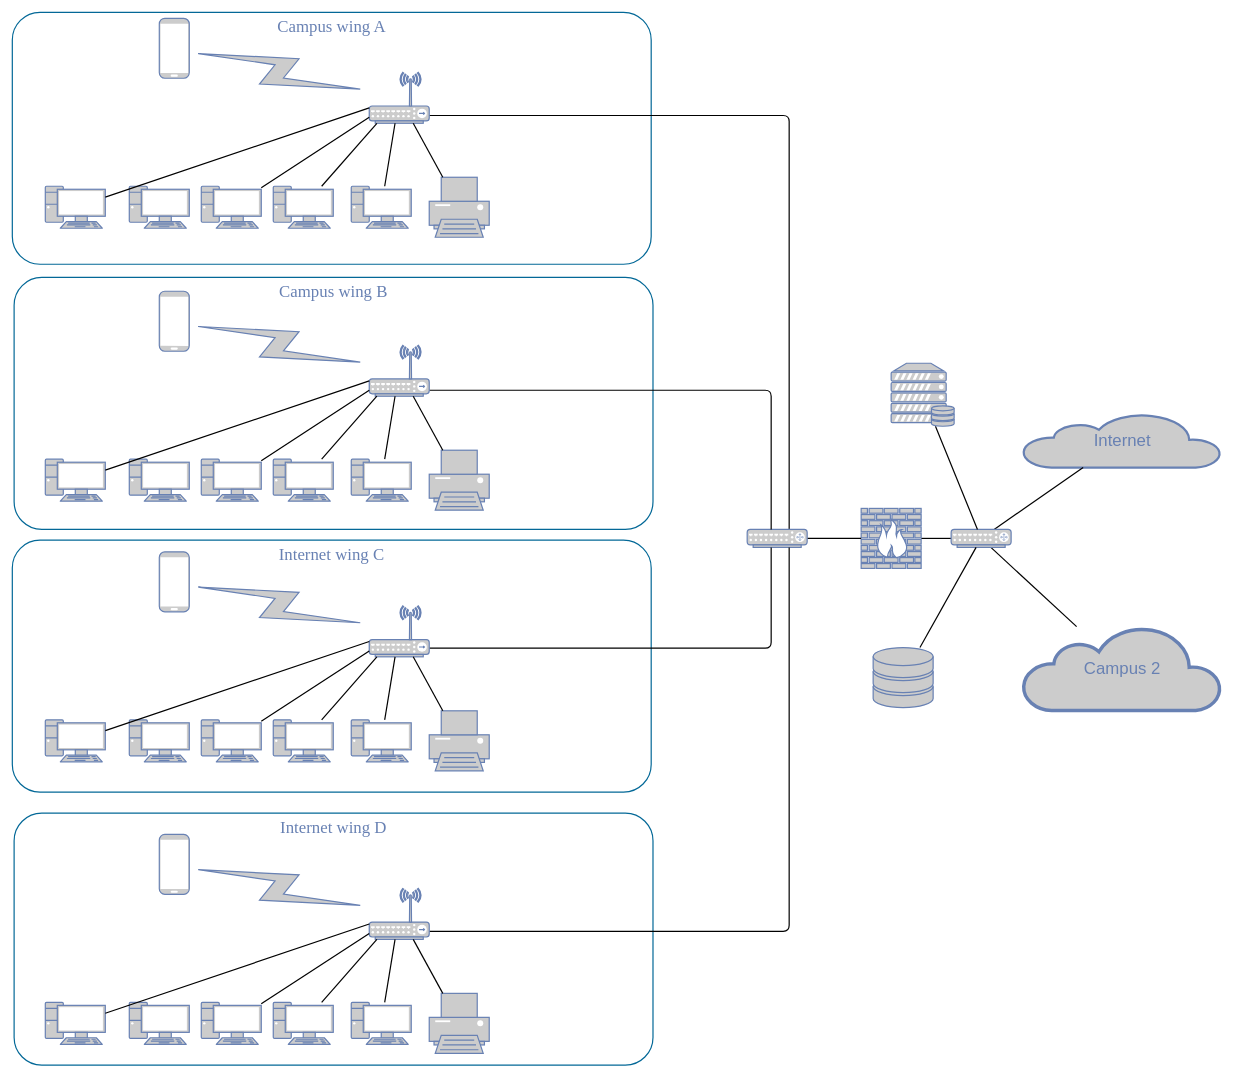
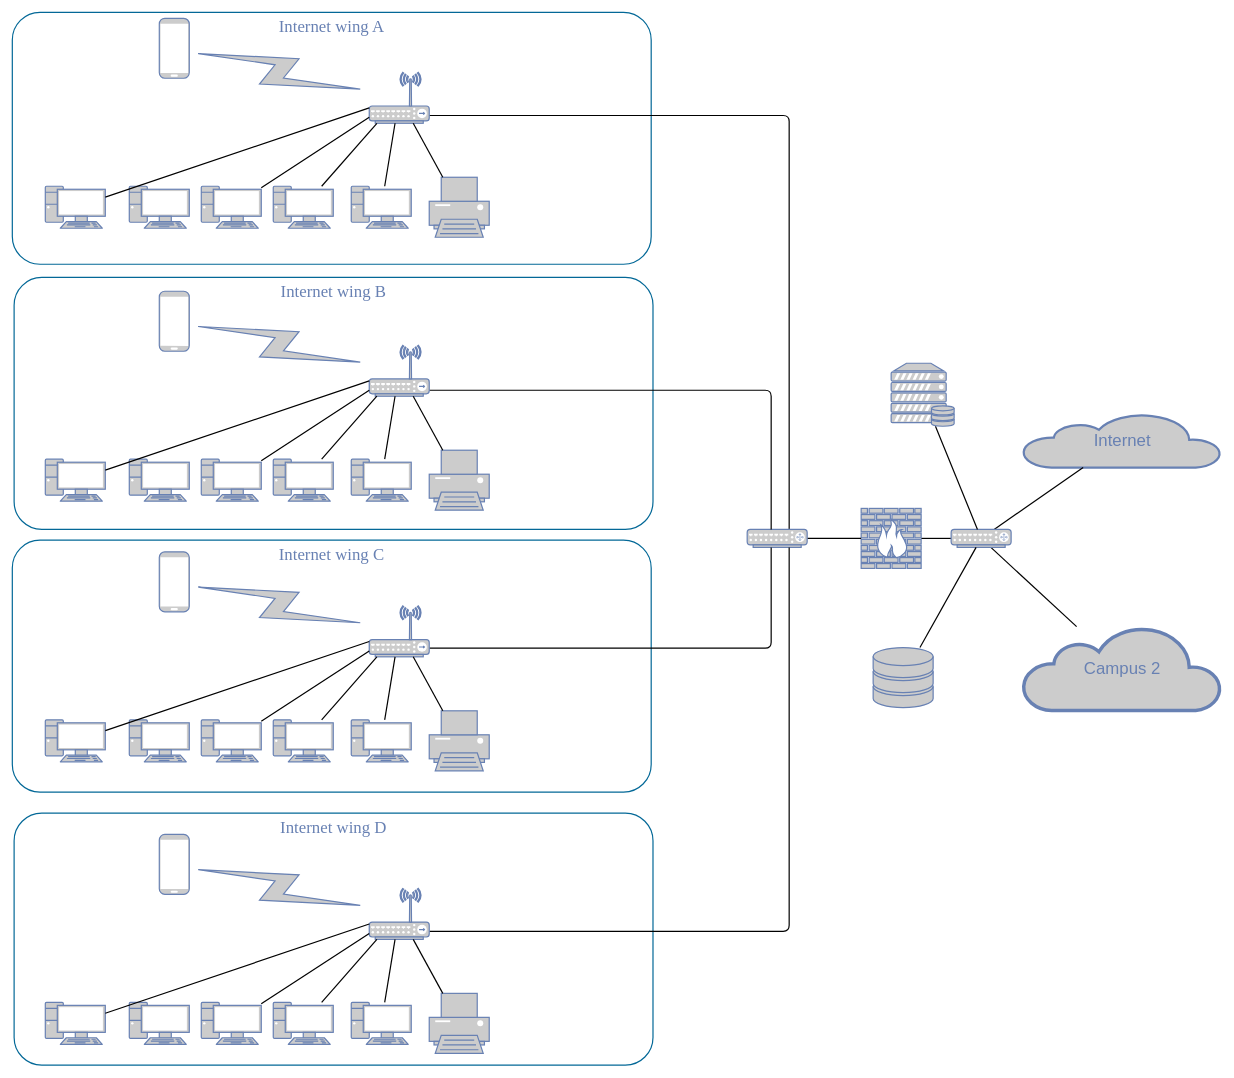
- <mxCell id="5" value="Campus wing A" style="rounded=1;whiteSpace=wrap;html=1;shadow=0;comic=0;strokeColor=#036897;strokeWidth=2;fillColor=none;fontFamily=Verdana;fontSize=28;fontColor=#6881B3;align=center;arcSize=11;verticalAlign=top;" parent="1" vertex="1"><mxGeometry x="20" y="20" width="1065" height="420" as="geometry" /></mxCell>
+ <mxCell id="5" value="Internet wing A" style="rounded=1;whiteSpace=wrap;html=1;shadow=0;comic=0;strokeColor=#036897;strokeWidth=2;fillColor=none;fontFamily=Verdana;fontSize=28;fontColor=#6881B3;align=center;arcSize=11;verticalAlign=top;" parent="1" vertex="1"><mxGeometry x="20" y="20" width="1065" height="420" as="geometry" /></mxCell>
- <mxCell id="4" value="Campus wing B" style="rounded=1;whiteSpace=wrap;html=1;shadow=0;comic=0;strokeColor=#036897;strokeWidth=2;fillColor=none;fontFamily=Verdana;fontSize=28;fontColor=#6881B3;align=center;arcSize=11;verticalAlign=top;" parent="1" vertex="1"><mxGeometry x="23" y="462" width="1065" height="420" as="geometry" /></mxCell>
+ <mxCell id="4" value="Internet wing B" style="rounded=1;whiteSpace=wrap;html=1;shadow=0;comic=0;strokeColor=#036897;strokeWidth=2;fillColor=none;fontFamily=Verdana;fontSize=28;fontColor=#6881B3;align=center;arcSize=11;verticalAlign=top;" parent="1" vertex="1"><mxGeometry x="23" y="462" width="1065" height="420" as="geometry" /></mxCell>
